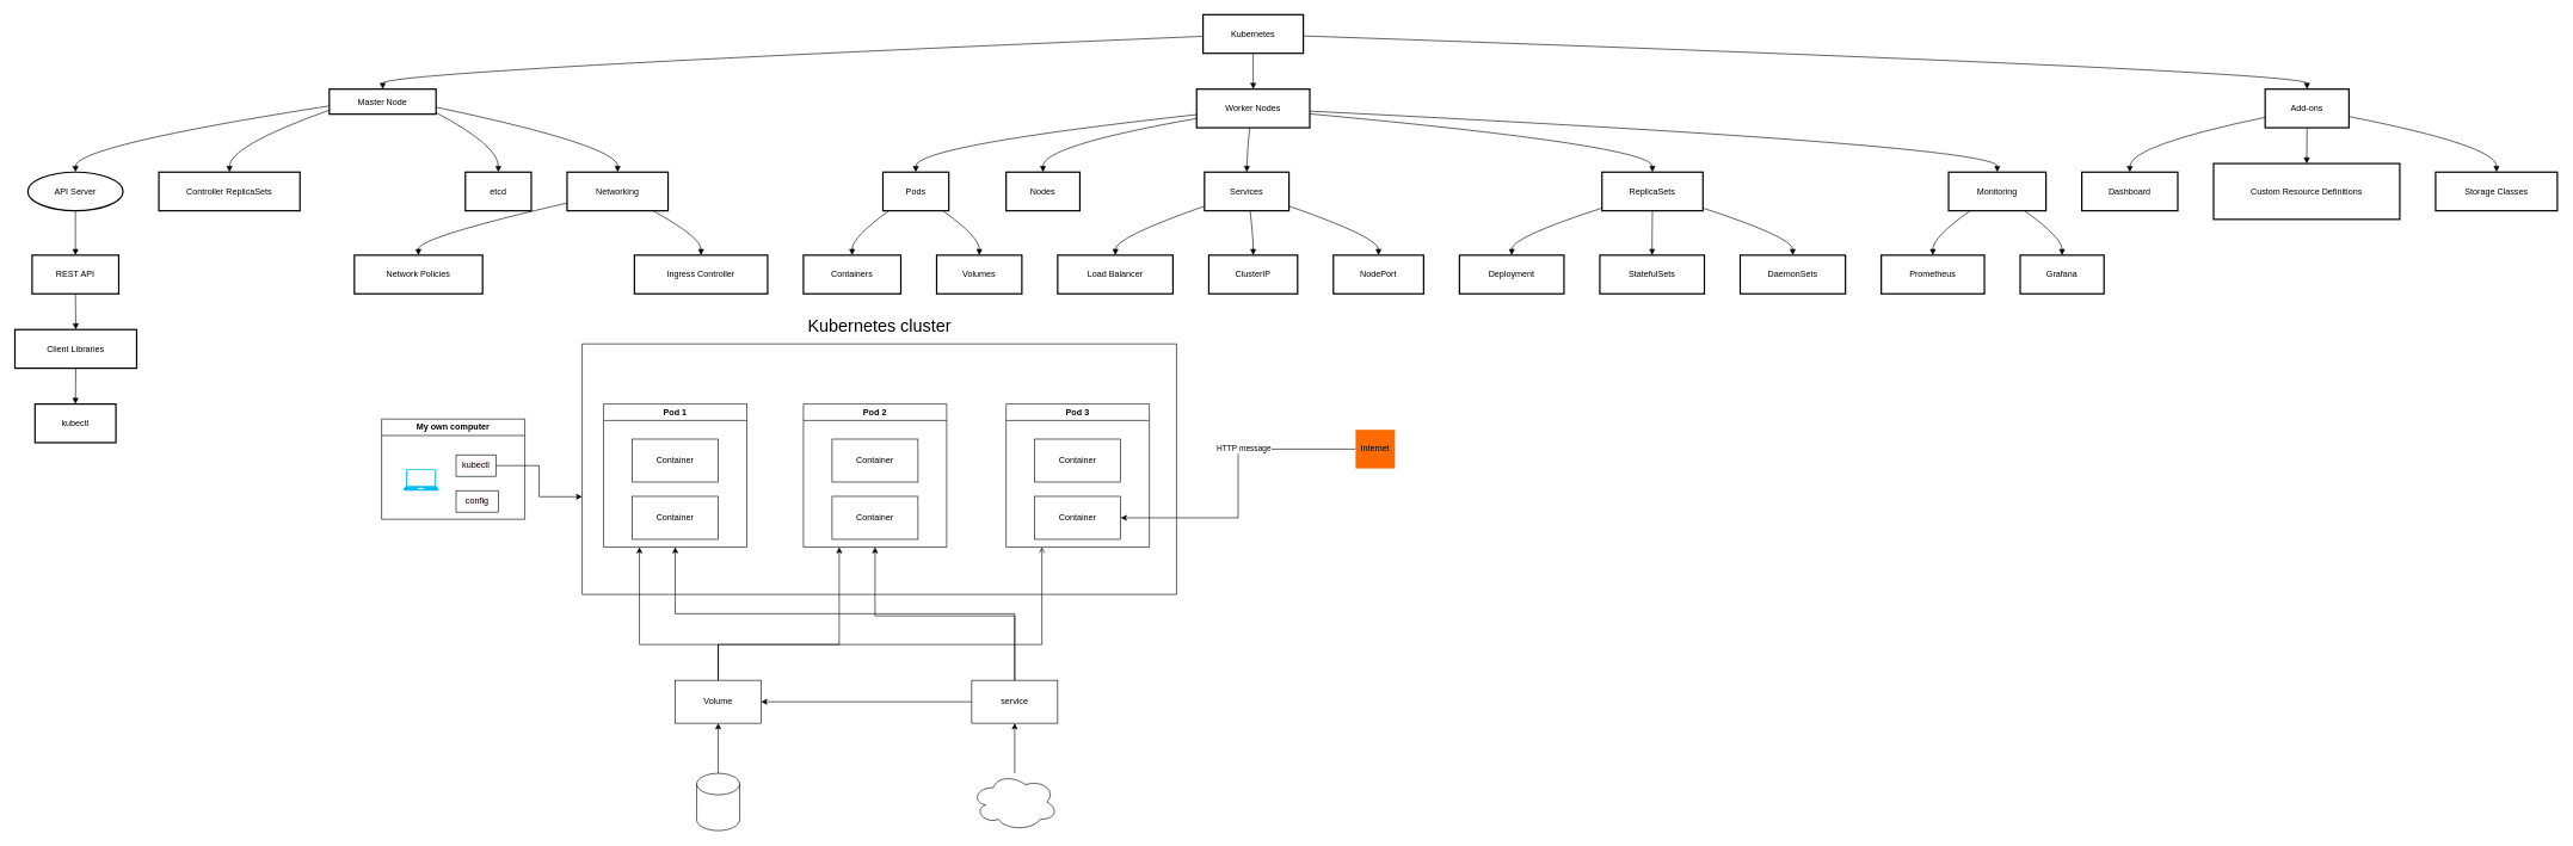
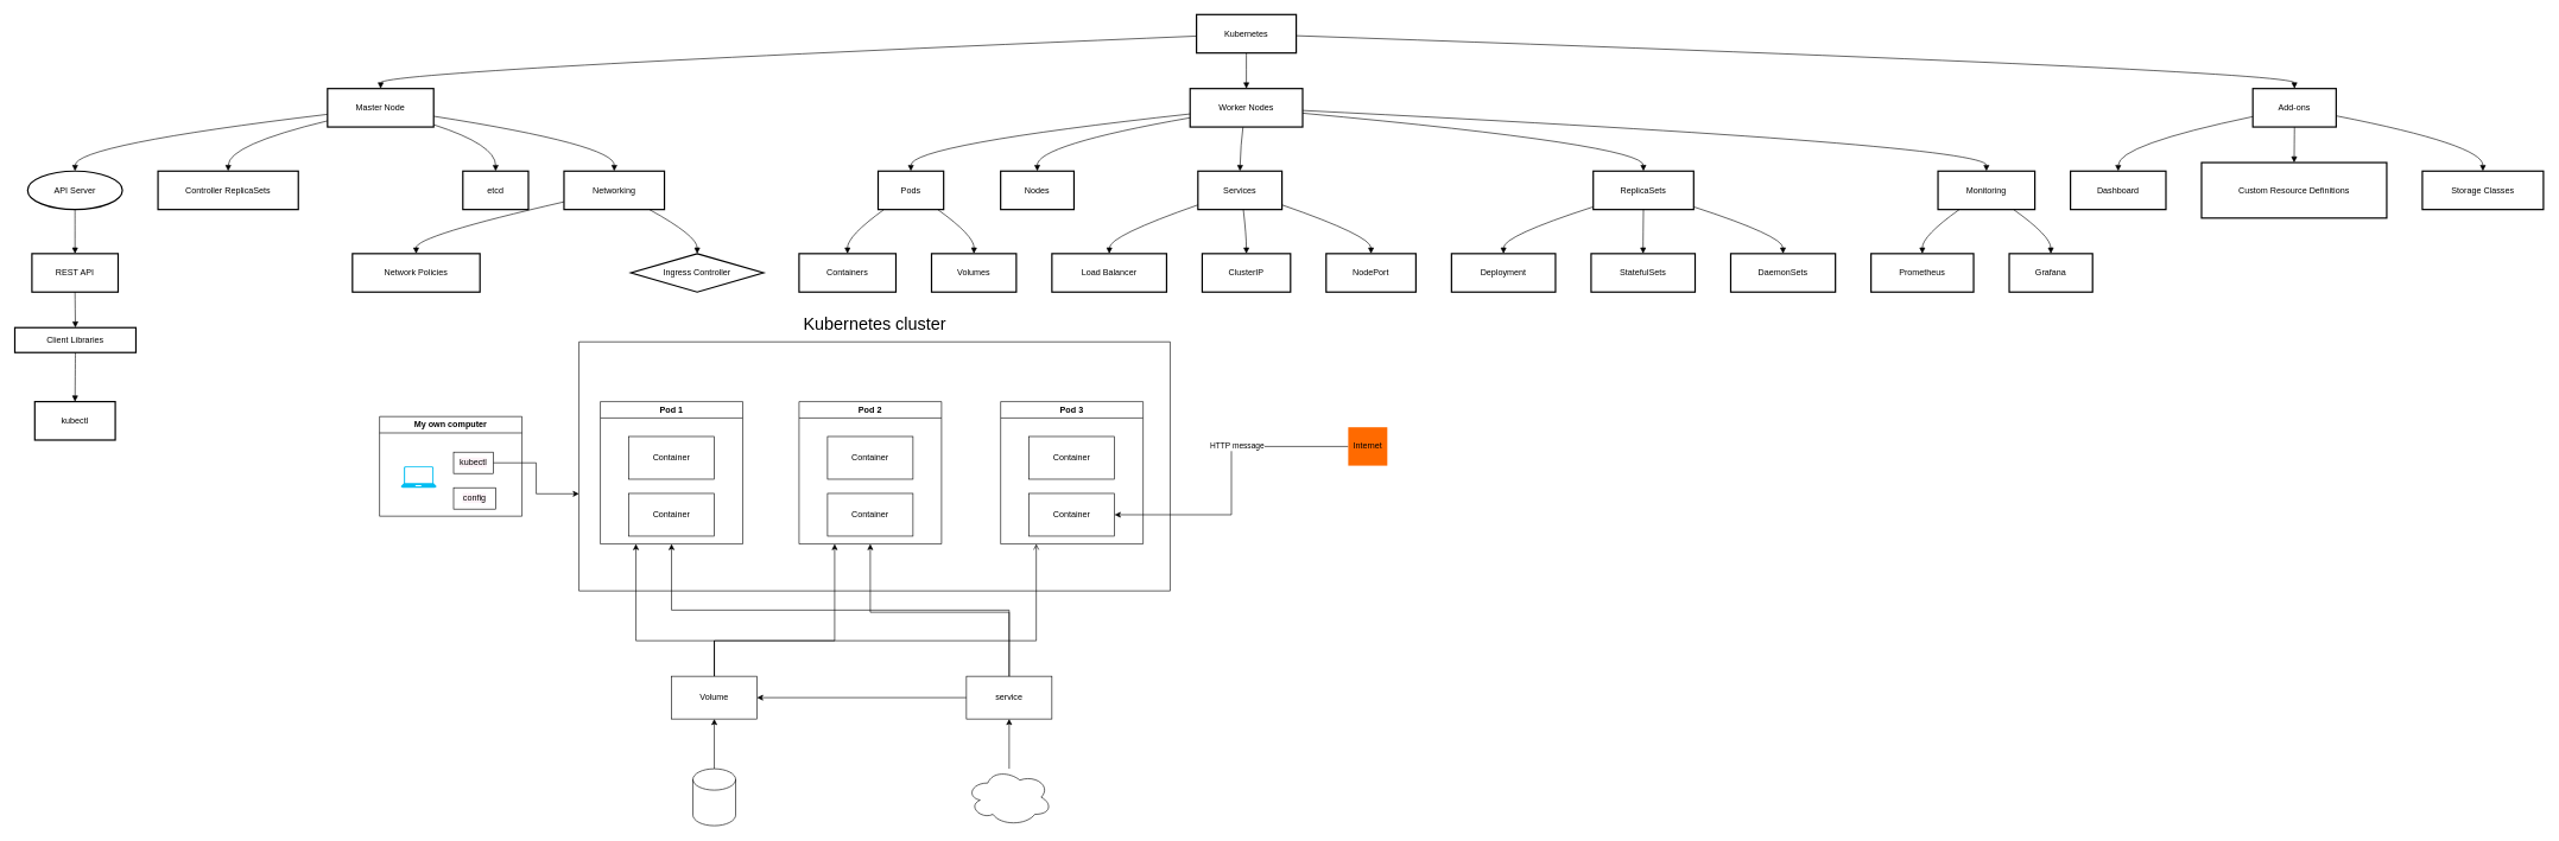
- <mxCell id="3" value="Master Node" style="whiteSpace=wrap;strokeWidth=2;" parent="1" vertex="1"><mxGeometry x="459" y="124" width="149" height="35" as="geometry" /></mxCell>
+ <mxCell id="3" value="Master Node" style="whiteSpace=wrap;strokeWidth=2;" parent="1" vertex="1"><mxGeometry x="459" y="124" width="149" height="54" as="geometry" /></mxCell>
- <mxCell id="25" value="Ingress Controller" style="whiteSpace=wrap;strokeWidth=2;" parent="1" vertex="1"><mxGeometry x="885" y="356" width="186" height="54" as="geometry" /></mxCell>
+ <mxCell id="25" value="Ingress Controller" style="rhombus;whiteSpace=wrap;strokeWidth=2;" parent="1" vertex="1"><mxGeometry x="885" y="356" width="186" height="54" as="geometry" /></mxCell>
- <mxCell id="21" value="Client Libraries" style="whiteSpace=wrap;strokeWidth=2;" parent="1" vertex="1"><mxGeometry x="20" y="460" width="170" height="54" as="geometry" /></mxCell>
+ <mxCell id="21" value="Client Libraries" style="whiteSpace=wrap;strokeWidth=2;" parent="1" vertex="1"><mxGeometry x="20" y="460" width="170" height="35" as="geometry" /></mxCell>
